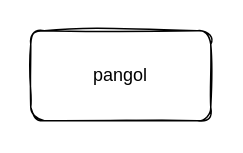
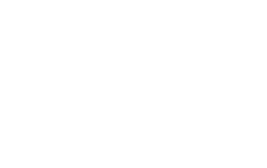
- <mxCell id="2" value="pangol" style="rounded=1;whiteSpace=wrap;html=1;sketch=1;" vertex="1" parent="1"><mxGeometry x="20" y="20" width="120" height="60" as="geometry" /></mxCell>
